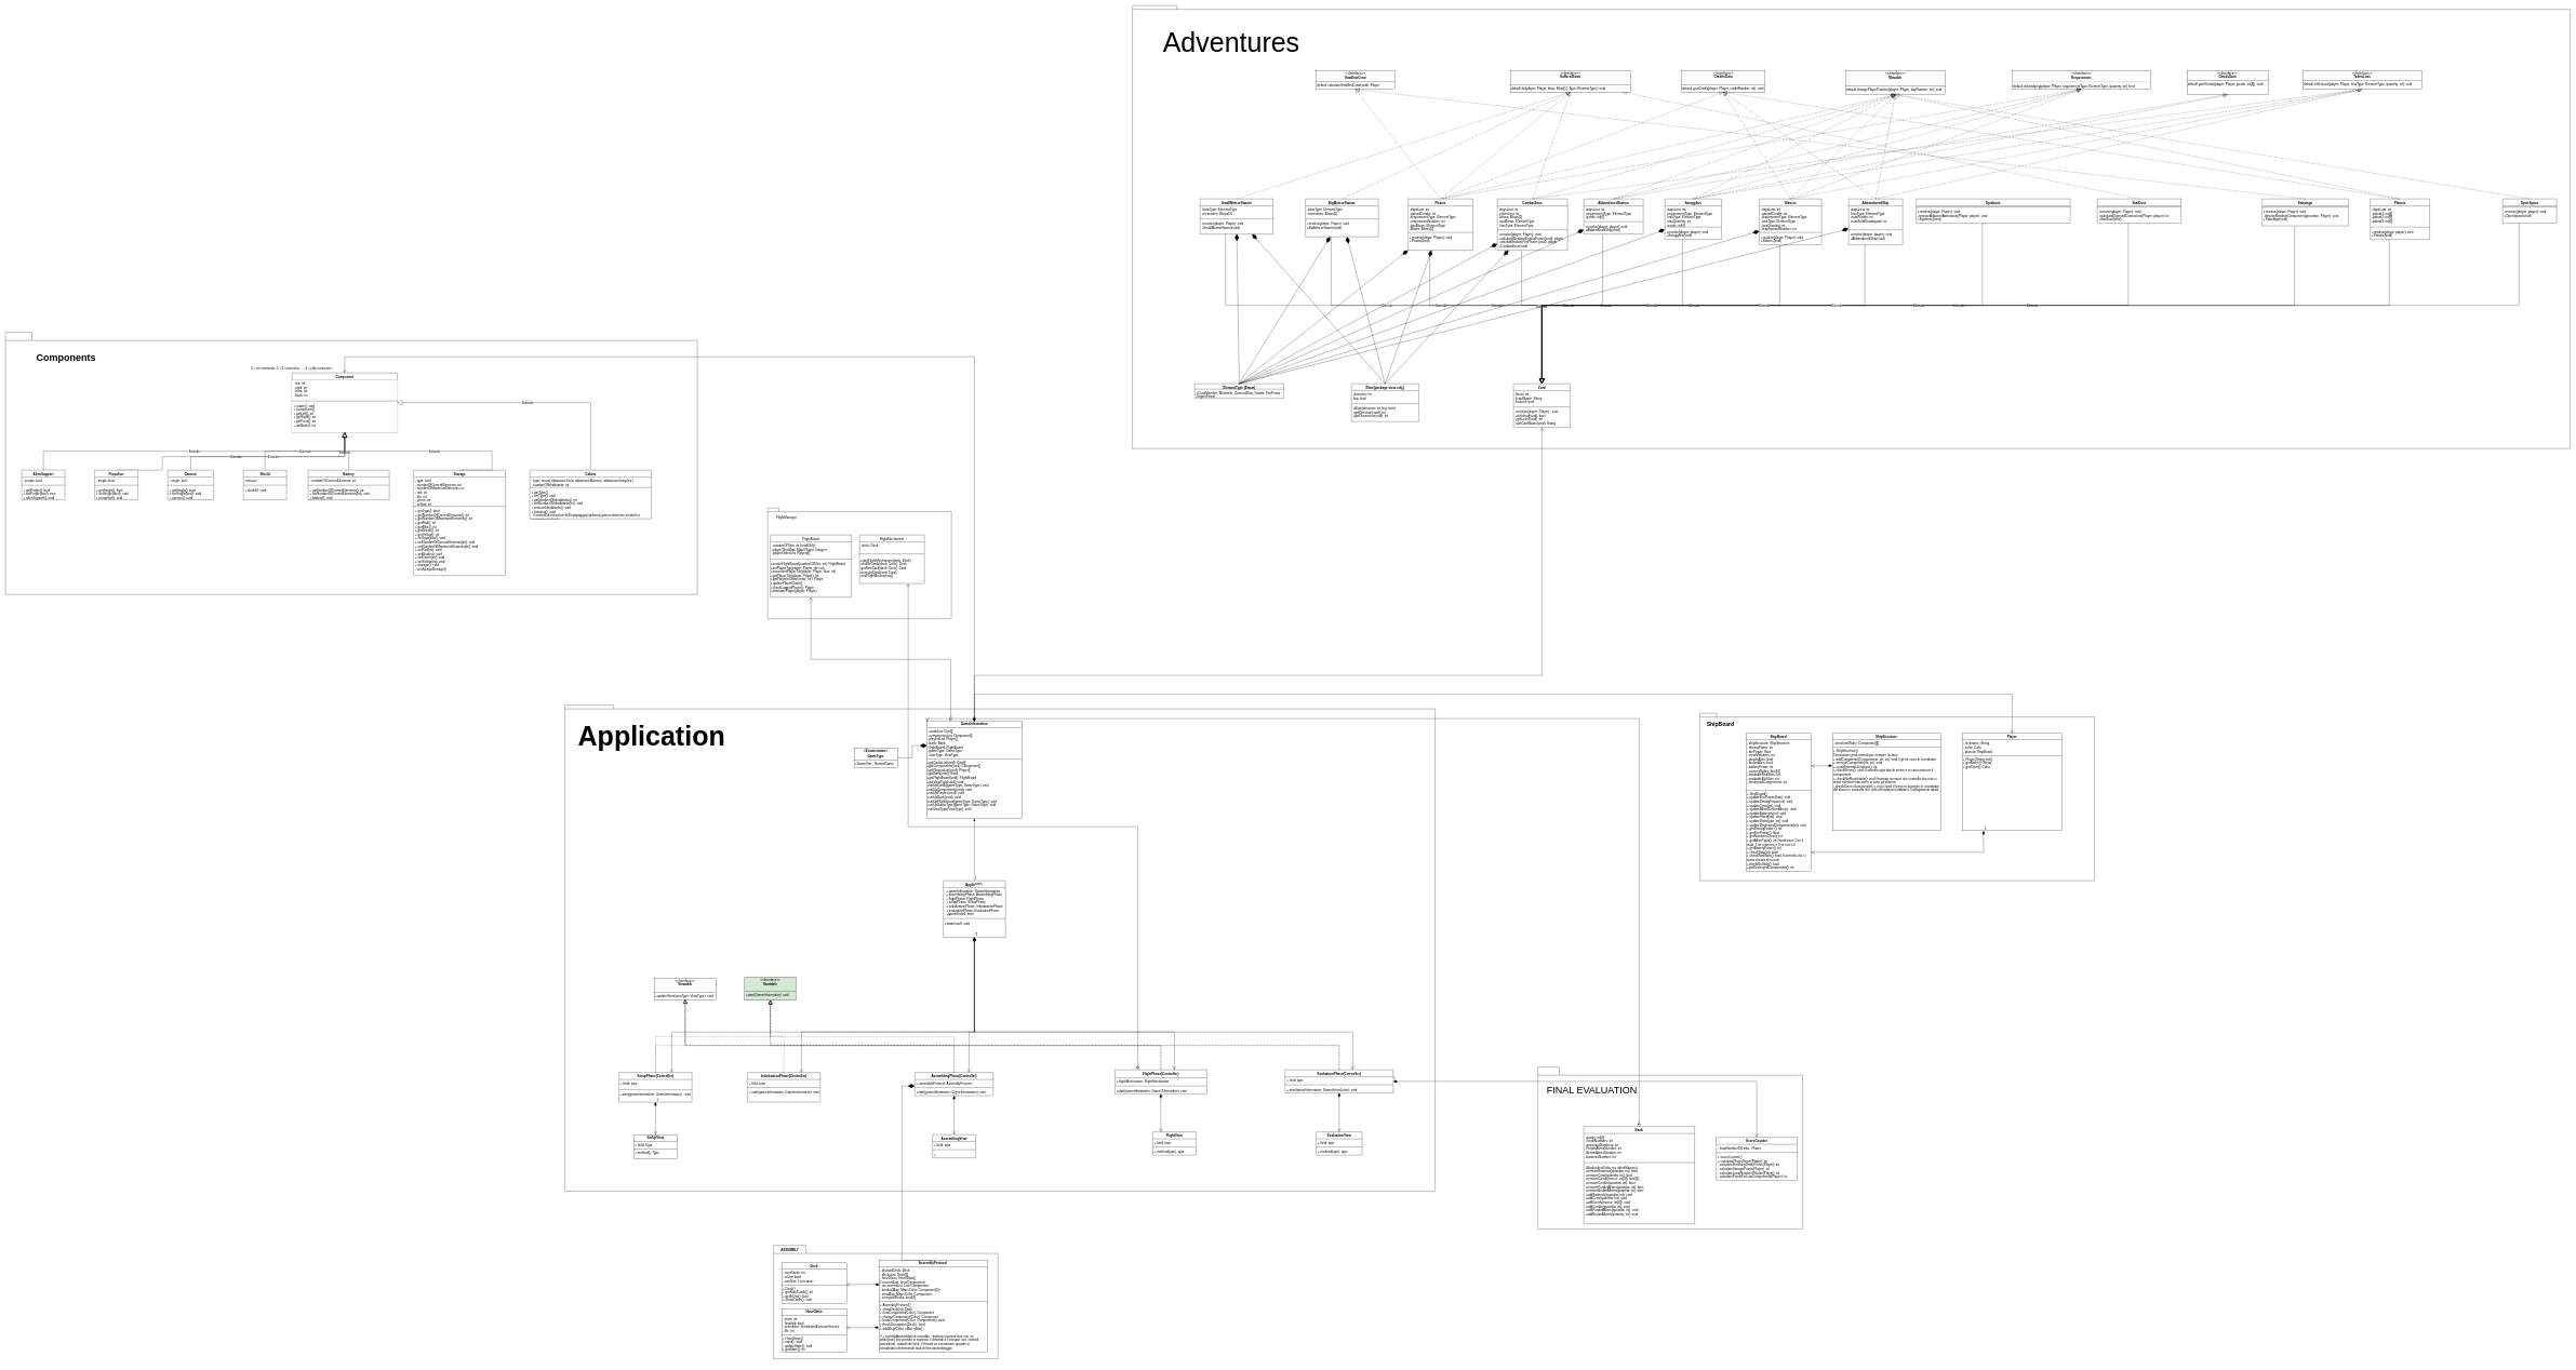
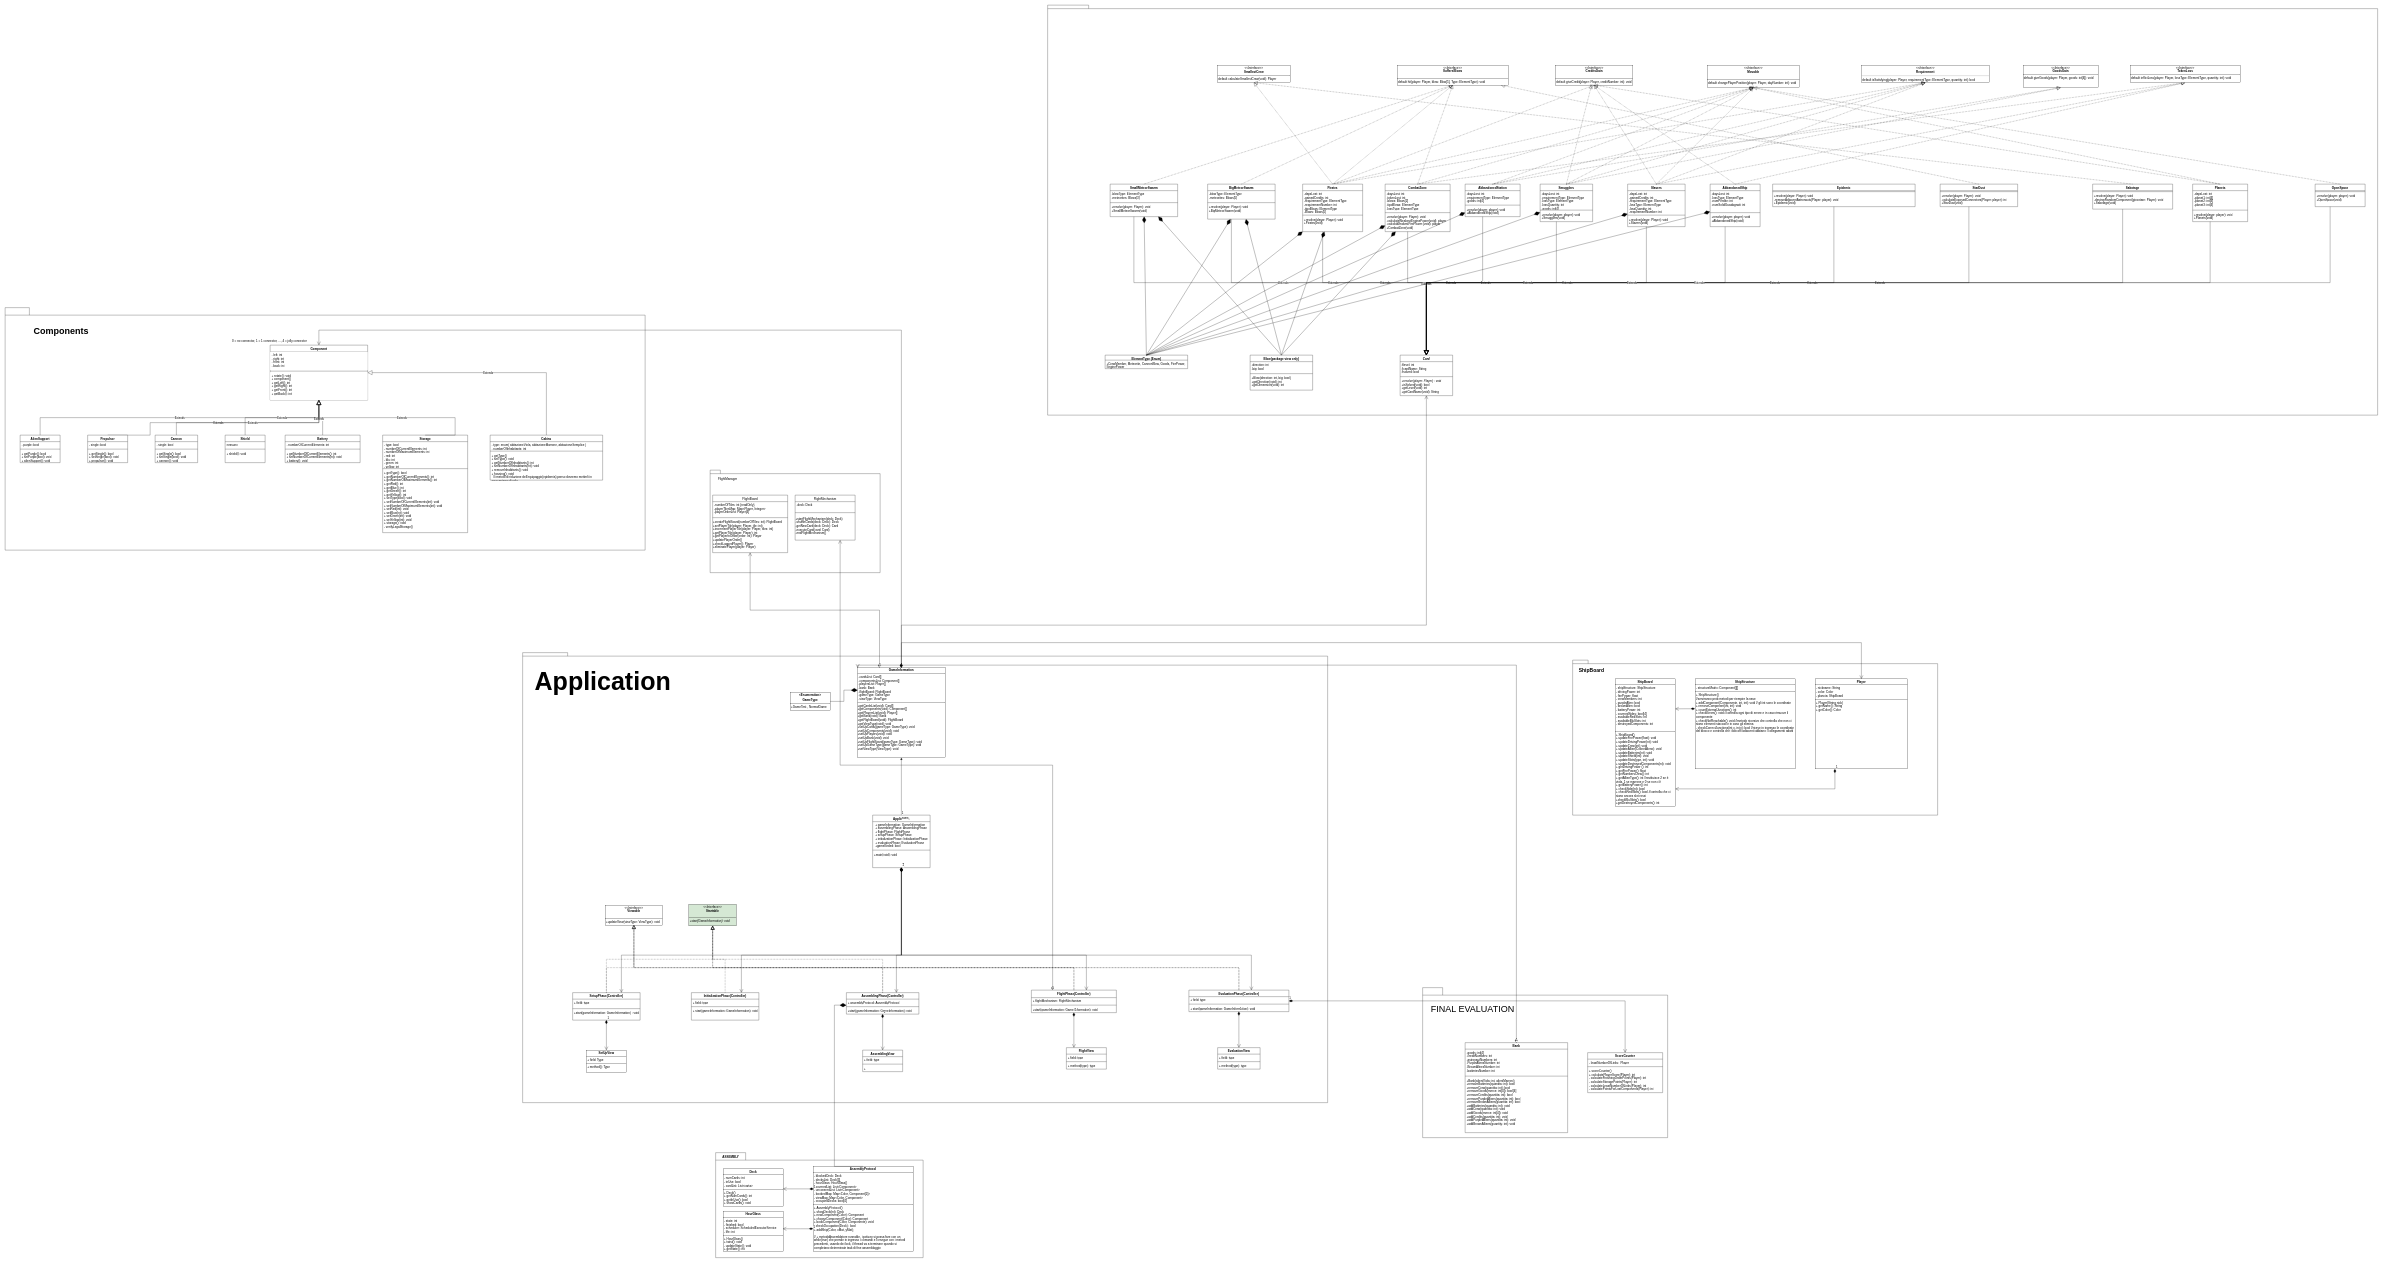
- <mxCell id="35" value="Adventures" style="text;html=1;align=center;verticalAlign=middle;resizable=0;points=[];autosize=1;strokeColor=none;fillColor=none;fontSize=100;" parent="1" vertex="1"><mxGeometry x="4290" y="90" width="530" height="130" as="geometry" /></mxCell>
- <mxCell id="123" value="" style="endArrow=block;dashed=1;endFill=0;endSize=12;html=1;rounded=0;exitX=0.5;exitY=0;exitDx=0;exitDy=0;entryX=0.5;entryY=1;entryDx=0;entryDy=0;" parent="1" source="50" target="236" edge="1"><mxGeometry width="160" relative="1" as="geometry"><mxPoint x="6180" y="970" as="sourcePoint" /><mxPoint x="8090" y="-190" as="targetPoint" /></mxGeometry></mxCell>
+ <mxCell id="123" value="" style="endArrow=block;dashed=1;endFill=0;endSize=12;html=1;rounded=0;exitX=0.5;exitY=0;exitDx=0;exitDy=0;" parent="1" source="50" target="17" edge="1"><mxGeometry width="160" relative="1" as="geometry"><mxPoint x="6180" y="970" as="sourcePoint" /><mxPoint x="8090" y="-190" as="targetPoint" /></mxGeometry></mxCell>
- <mxCell id="128" value="" style="endArrow=block;dashed=1;endFill=0;endSize=12;html=1;rounded=0;entryX=0.5;entryY=1;entryDx=0;entryDy=0;exitX=0.5;exitY=0;exitDx=0;exitDy=0;" parent="1" source="42" target="34" edge="1"><mxGeometry width="160" relative="1" as="geometry"><mxPoint x="6240" y="450" as="sourcePoint" /><mxPoint x="6400" y="450" as="targetPoint" /></mxGeometry></mxCell>
